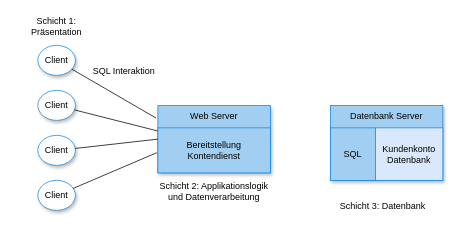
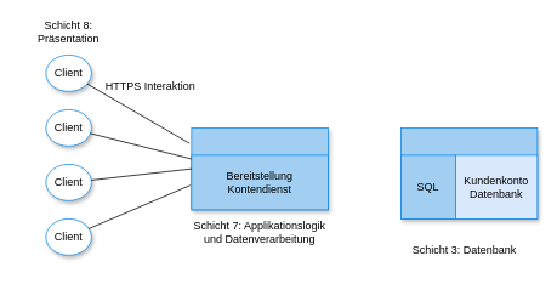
- <mxCell id="18" value="Schicht 1: Präsentation" style="text;html=1;strokeColor=none;fillColor=none;align=center;verticalAlign=middle;whiteSpace=wrap;rounded=0;shadow=0;" vertex="1" parent="1"><mxGeometry x="20" y="20" width="110" height="30" as="geometry" /></mxCell>
+ <mxCell id="18" value="Schicht 8: Präsentation" style="text;html=1;strokeColor=none;fillColor=none;align=center;verticalAlign=middle;whiteSpace=wrap;rounded=0;shadow=0;" vertex="1" parent="1"><mxGeometry x="20" y="20" width="110" height="30" as="geometry" /></mxCell>
- <mxCell id="17" value="SQL Interaktion" style="text;html=1;strokeColor=none;fillColor=none;align=center;verticalAlign=middle;whiteSpace=wrap;rounded=0;shadow=0;" vertex="1" parent="1"><mxGeometry x="110" y="80" width="110" height="30" as="geometry" /></mxCell>
+ <mxCell id="17" value="HTTPS Interaktion" style="text;html=1;strokeColor=none;fillColor=none;align=center;verticalAlign=middle;whiteSpace=wrap;rounded=0;shadow=0;" vertex="1" parent="1"><mxGeometry x="110" y="80" width="110" height="30" as="geometry" /></mxCell>
- <mxCell id="8" value="Web Server" style="text;html=1;strokeColor=none;fillColor=none;align=center;verticalAlign=middle;whiteSpace=wrap;rounded=0;shadow=0;" vertex="1" parent="1"><mxGeometry x="245" y="140" width="80" height="30" as="geometry" /></mxCell>
- <mxCell id="5" value="Datenbank Server" style="text;html=1;strokeColor=none;fillColor=none;align=center;verticalAlign=middle;whiteSpace=wrap;rounded=0;shadow=0;" vertex="1" parent="1"><mxGeometry x="460" y="140" width="110" height="30" as="geometry" /></mxCell>
- <mxCell id="19" value="Schicht 2: Applikationslogik und Datenverarbeitung" style="text;html=1;strokeColor=none;fillColor=none;align=center;verticalAlign=middle;whiteSpace=wrap;rounded=0;shadow=0;" vertex="1" parent="1"><mxGeometry x="210" y="240" width="150" height="30" as="geometry" /></mxCell>
+ <mxCell id="19" value="Schicht 7: Applikationslogik und Datenverarbeitung" style="text;html=1;strokeColor=none;fillColor=none;align=center;verticalAlign=middle;whiteSpace=wrap;rounded=0;shadow=0;" vertex="1" parent="1"><mxGeometry x="210" y="240" width="150" height="30" as="geometry" /></mxCell>
